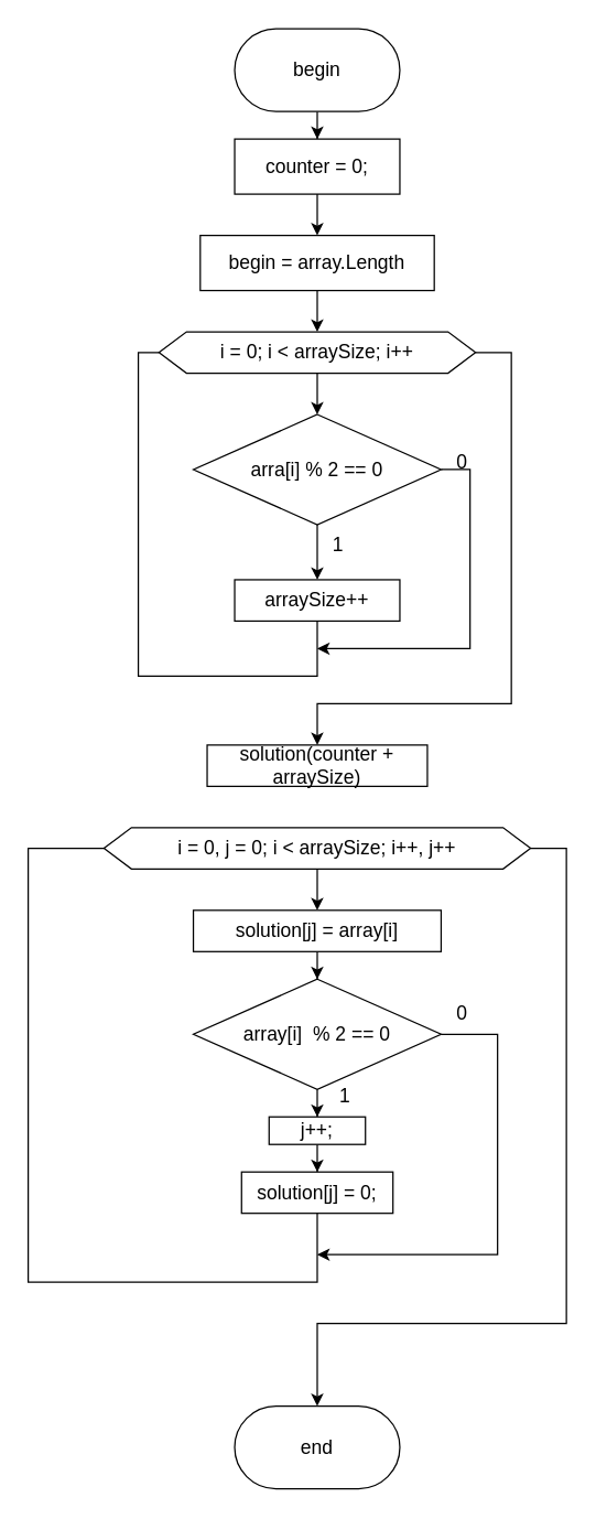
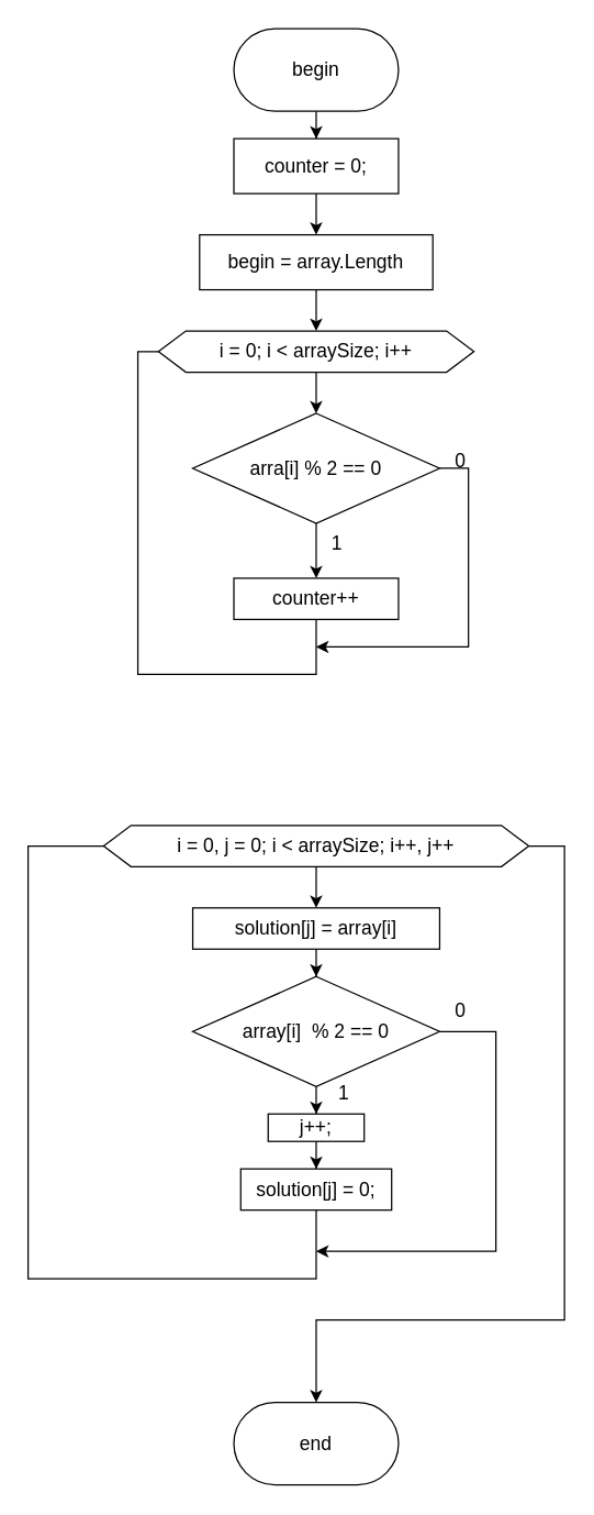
- <mxCell id="14" value="arraySize++" style="rounded=0;whiteSpace=wrap;html=1;fontSize=14;" vertex="1" parent="1"><mxGeometry x="170" y="420" width="120" height="30" as="geometry" /></mxCell>
+ <mxCell id="14" value="counter++" style="rounded=0;whiteSpace=wrap;html=1;fontSize=14;" vertex="1" parent="1"><mxGeometry x="170" y="420" width="120" height="30" as="geometry" /></mxCell>
- <mxCell id="9" style="edgeStyle=orthogonalEdgeStyle;rounded=0;orthogonalLoop=1;jettySize=auto;html=1;entryX=0.5;entryY=0;entryDx=0;entryDy=0;fontSize=14;" edge="1" parent="1" source="10" target="18"><mxGeometry relative="1" as="geometry"><mxPoint x="230" y="550" as="targetPoint" /><Array as="points"><mxPoint x="371" y="255" /><mxPoint x="371" y="510" /><mxPoint x="230" y="510" /></Array></mxGeometry></mxCell>
- <mxCell id="18" value="solution(counter + arraySize)" style="rounded=0;whiteSpace=wrap;html=1;fontSize=14;" vertex="1" parent="1"><mxGeometry x="150" y="540" width="160" height="30" as="geometry" /></mxCell>
